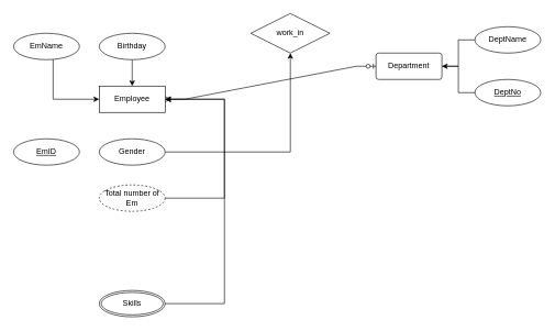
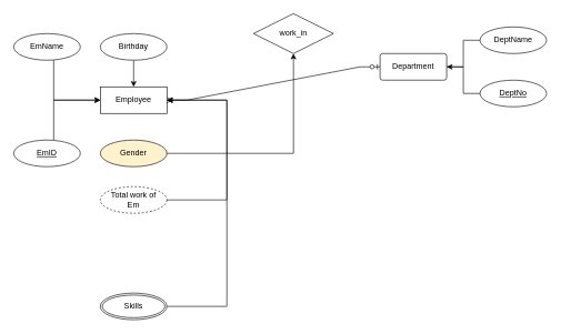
+ <mxCell id="3" style="edgeStyle=orthogonalEdgeStyle;rounded=0;orthogonalLoop=1;jettySize=auto;html=1;" edge="1" parent="1" source="4" target="2"><mxGeometry relative="1" as="geometry"><Array as="points"><mxPoint x="80" y="150" /></Array></mxGeometry></mxCell>
- <mxCell id="11" value="Gender" style="ellipse;whiteSpace=wrap;html=1;align=center;" vertex="1" parent="1"><mxGeometry x="150" y="210" width="100" height="40" as="geometry" /></mxCell>
+ <mxCell id="11" value="Gender" style="ellipse;whiteSpace=wrap;html=1;align=center;fillColor=#fff2cc;" vertex="1" parent="1"><mxGeometry x="150" y="210" width="100" height="40" as="geometry" /></mxCell>
- <mxCell id="15" value="Total number of &lt;br&gt;Em" style="ellipse;whiteSpace=wrap;html=1;align=center;dashed=1;" vertex="1" parent="1"><mxGeometry x="150" y="280" width="100" height="40" as="geometry" /></mxCell>
+ <mxCell id="15" value="Total work of &lt;br&gt;Em" style="ellipse;whiteSpace=wrap;html=1;align=center;dashed=1;" vertex="1" parent="1"><mxGeometry x="150" y="280" width="100" height="40" as="geometry" /></mxCell>
